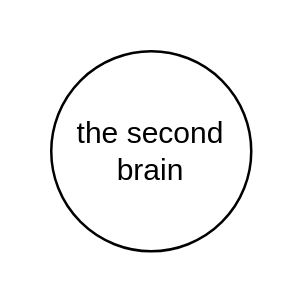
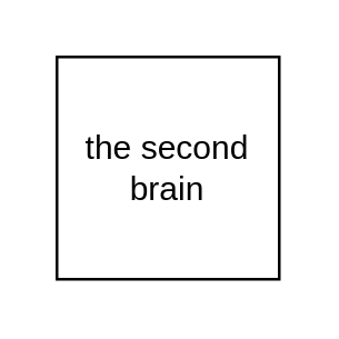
- <mxCell id="2" value="the second brain" style="ellipse;whiteSpace=wrap;html=1;aspect=fixed;" vertex="1" parent="1"><mxGeometry x="20" y="20" width="80" height="80" as="geometry" /></mxCell>
+ <mxCell id="2" value="the second brain" style="whiteSpace=wrap;html=1;aspect=fixed;" vertex="1" parent="1"><mxGeometry x="20" y="20" width="80" height="80" as="geometry" /></mxCell>
